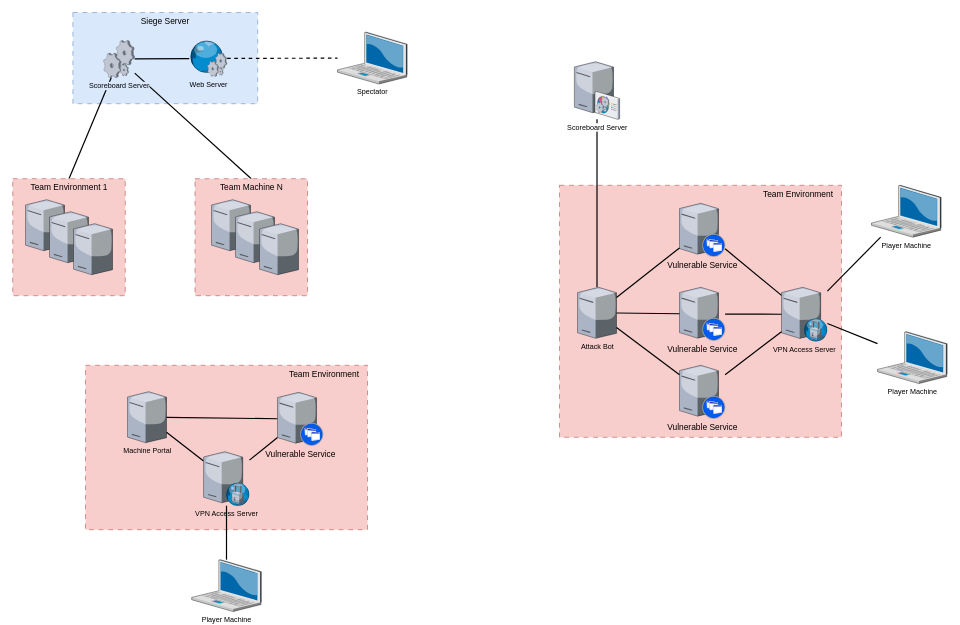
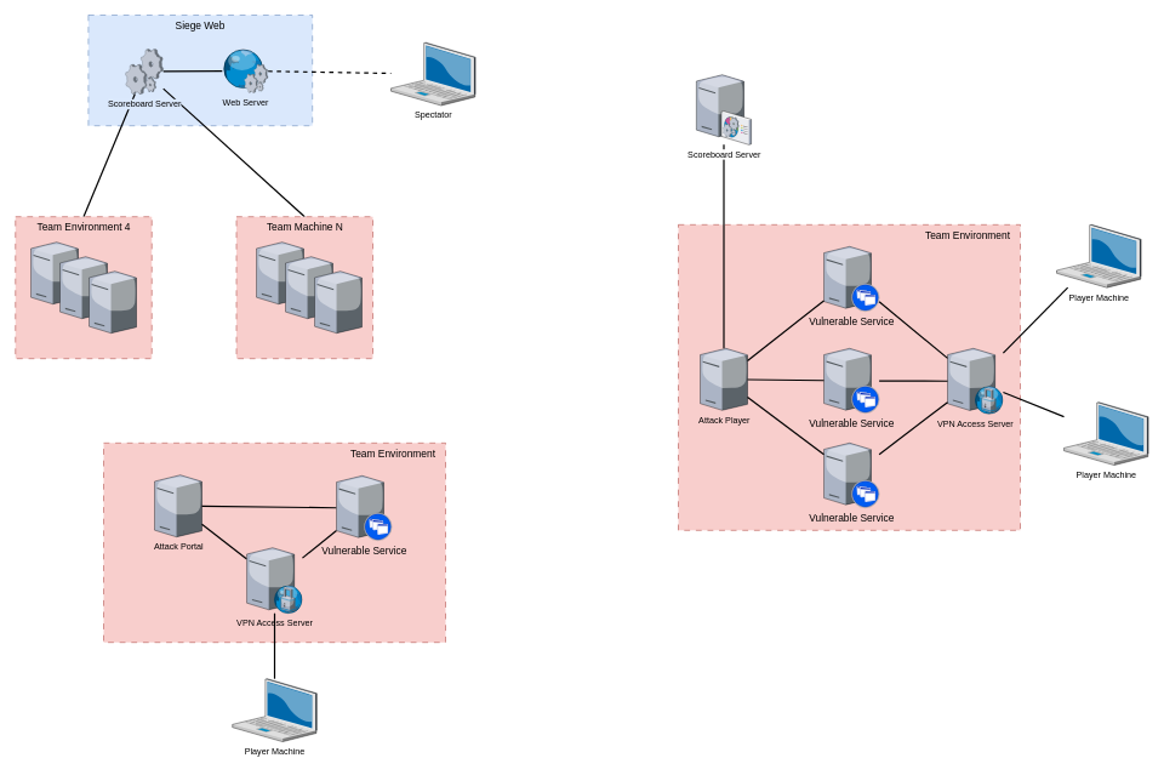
- <mxCell id="4" value="Siege Server" style="whiteSpace=wrap;html=1;fillColor=#dae8fc;fontSize=14;strokeColor=#6c8ebf;verticalAlign=top;dashed=1;dashPattern=8 8;align=center;" parent="1" vertex="1"><mxGeometry x="121" y="20" width="308" height="152" as="geometry" /></mxCell>
+ <mxCell id="4" value="Siege Web" style="whiteSpace=wrap;html=1;fillColor=#dae8fc;fontSize=14;strokeColor=#6c8ebf;verticalAlign=top;dashed=1;dashPattern=8 8;align=center;" parent="1" vertex="1"><mxGeometry x="121" y="20" width="308" height="152" as="geometry" /></mxCell>
- <mxCell id="14" value="&lt;div&gt;Web Server&lt;/div&gt;" style="verticalLabelPosition=bottom;sketch=0;aspect=fixed;html=1;verticalAlign=top;strokeColor=none;align=center;outlineConnect=0;shape=mxgraph.citrix.web_service;" parent="1" vertex="1"><mxGeometry x="315" y="66.5" width="63" height="60" as="geometry" /></mxCell>
+ <mxCell id="14" value="&lt;div&gt;Web Server&lt;/div&gt;" style="verticalLabelPosition=bottom;sketch=0;aspect=fixed;html=1;verticalAlign=top;strokeColor=none;align=center;outlineConnect=0;shape=mxgraph.citrix.web_service;" parent="1" vertex="1"><mxGeometry x="305" y="66.5" width="63" height="60" as="geometry" /></mxCell>
- <mxCell id="23" value="Spectator" style="verticalLabelPosition=bottom;sketch=0;aspect=fixed;html=1;verticalAlign=top;strokeColor=none;align=center;outlineConnect=0;shape=mxgraph.citrix.laptop_2;" parent="1" vertex="1"><mxGeometry x="562" y="52.75" width="116" height="86.5" as="geometry" /></mxCell>
+ <mxCell id="23" value="Spectator" style="verticalLabelPosition=bottom;sketch=0;aspect=fixed;html=1;verticalAlign=top;strokeColor=none;align=center;outlineConnect=0;shape=mxgraph.citrix.laptop_2;" parent="1" vertex="1"><mxGeometry x="537" y="57.75" width="116" height="86.5" as="geometry" /></mxCell>
- <mxCell id="7" value="Team Environment 1" style="whiteSpace=wrap;html=1;fillColor=#f8cecc;fontSize=14;strokeColor=#b85450;verticalAlign=top;dashed=1;dashPattern=8 8;" parent="1" vertex="1"><mxGeometry x="20.75" y="297" width="187.5" height="195" as="geometry" /></mxCell>
+ <mxCell id="7" value="Team Environment 4" style="whiteSpace=wrap;html=1;fillColor=#f8cecc;fontSize=14;strokeColor=#b85450;verticalAlign=top;dashed=1;dashPattern=8 8;" parent="1" vertex="1"><mxGeometry x="20.75" y="297" width="187.5" height="195" as="geometry" /></mxCell>
- <mxCell id="27" value="Attack Bot" style="verticalLabelPosition=bottom;sketch=0;aspect=fixed;html=1;verticalAlign=top;strokeColor=none;align=center;outlineConnect=0;shape=mxgraph.citrix.license_server;" parent="1" vertex="1"><mxGeometry x="962" y="478" width="65" height="85" as="geometry" /></mxCell>
+ <mxCell id="27" value="Attack Player" style="verticalLabelPosition=bottom;sketch=0;aspect=fixed;html=1;verticalAlign=top;strokeColor=none;align=center;outlineConnect=0;shape=mxgraph.citrix.license_server;" parent="1" vertex="1"><mxGeometry x="962" y="478" width="65" height="85" as="geometry" /></mxCell>
- <mxCell id="39" value="Machine Portal" style="verticalLabelPosition=bottom;sketch=0;aspect=fixed;html=1;verticalAlign=top;strokeColor=none;align=center;outlineConnect=0;shape=mxgraph.citrix.license_server;" parent="1" vertex="1"><mxGeometry x="212" y="652" width="65" height="85" as="geometry" /></mxCell>
+ <mxCell id="39" value="Attack Portal" style="verticalLabelPosition=bottom;sketch=0;aspect=fixed;html=1;verticalAlign=top;strokeColor=none;align=center;outlineConnect=0;shape=mxgraph.citrix.license_server;" parent="1" vertex="1"><mxGeometry x="212" y="652" width="65" height="85" as="geometry" /></mxCell>
